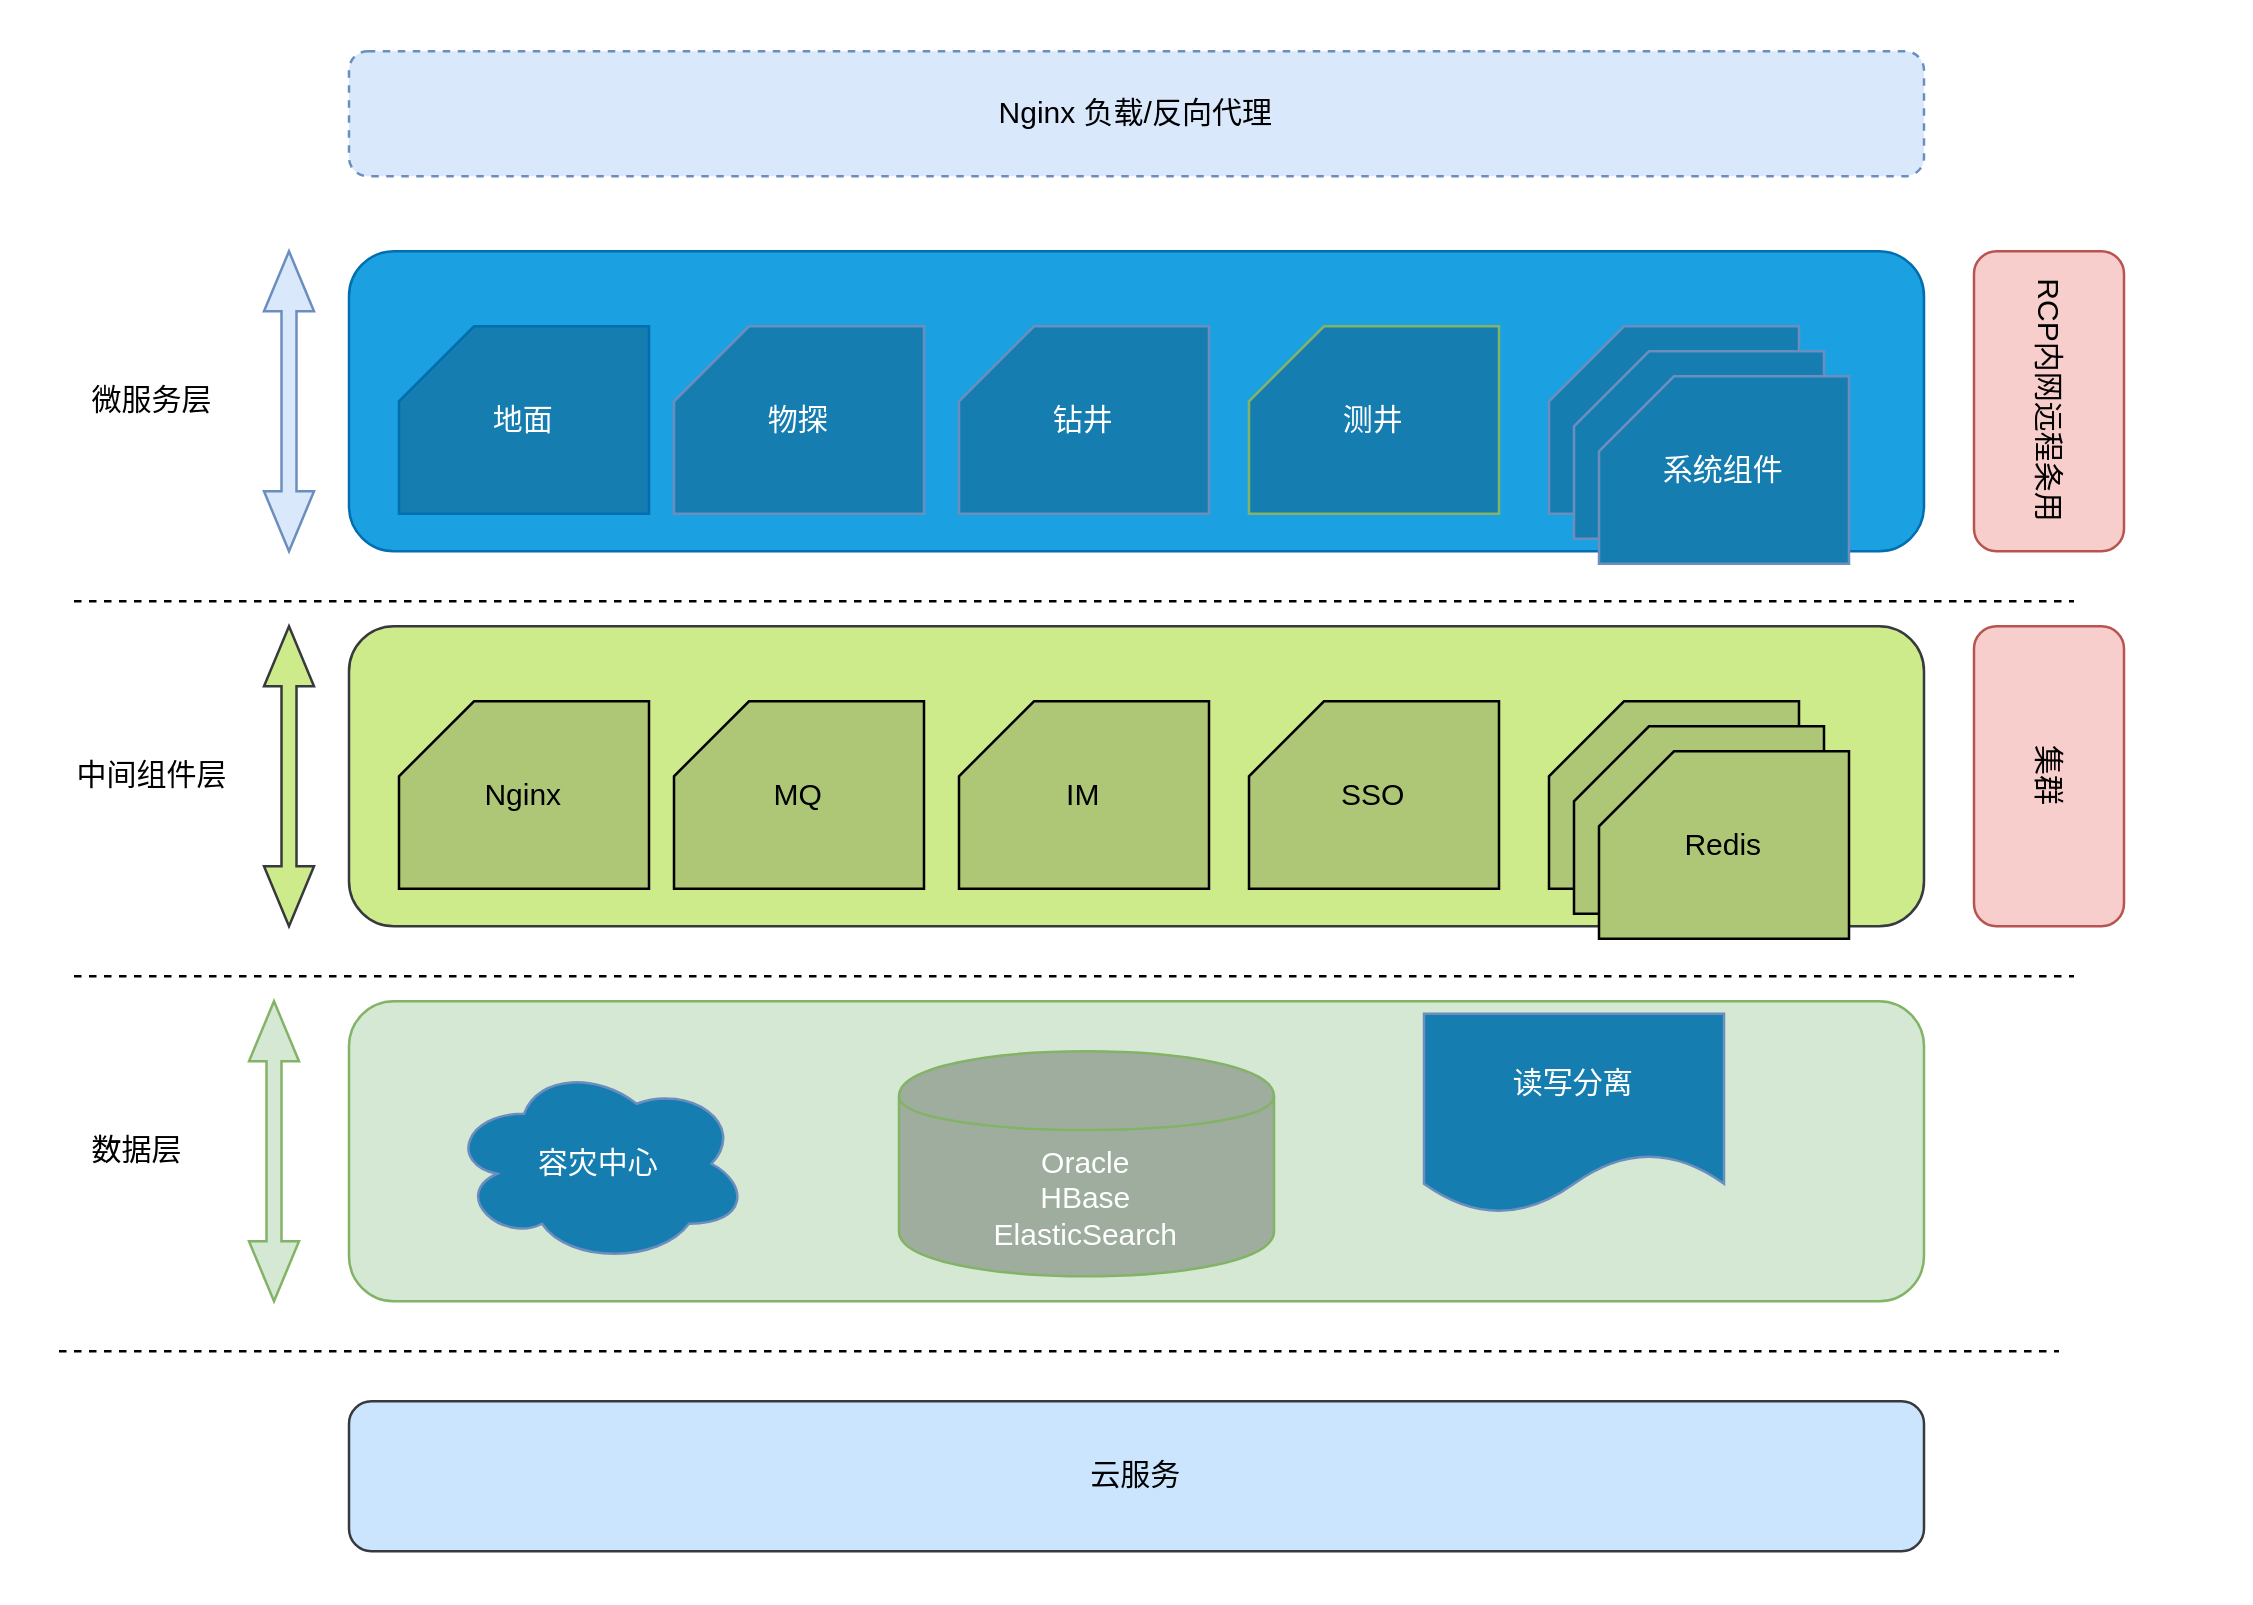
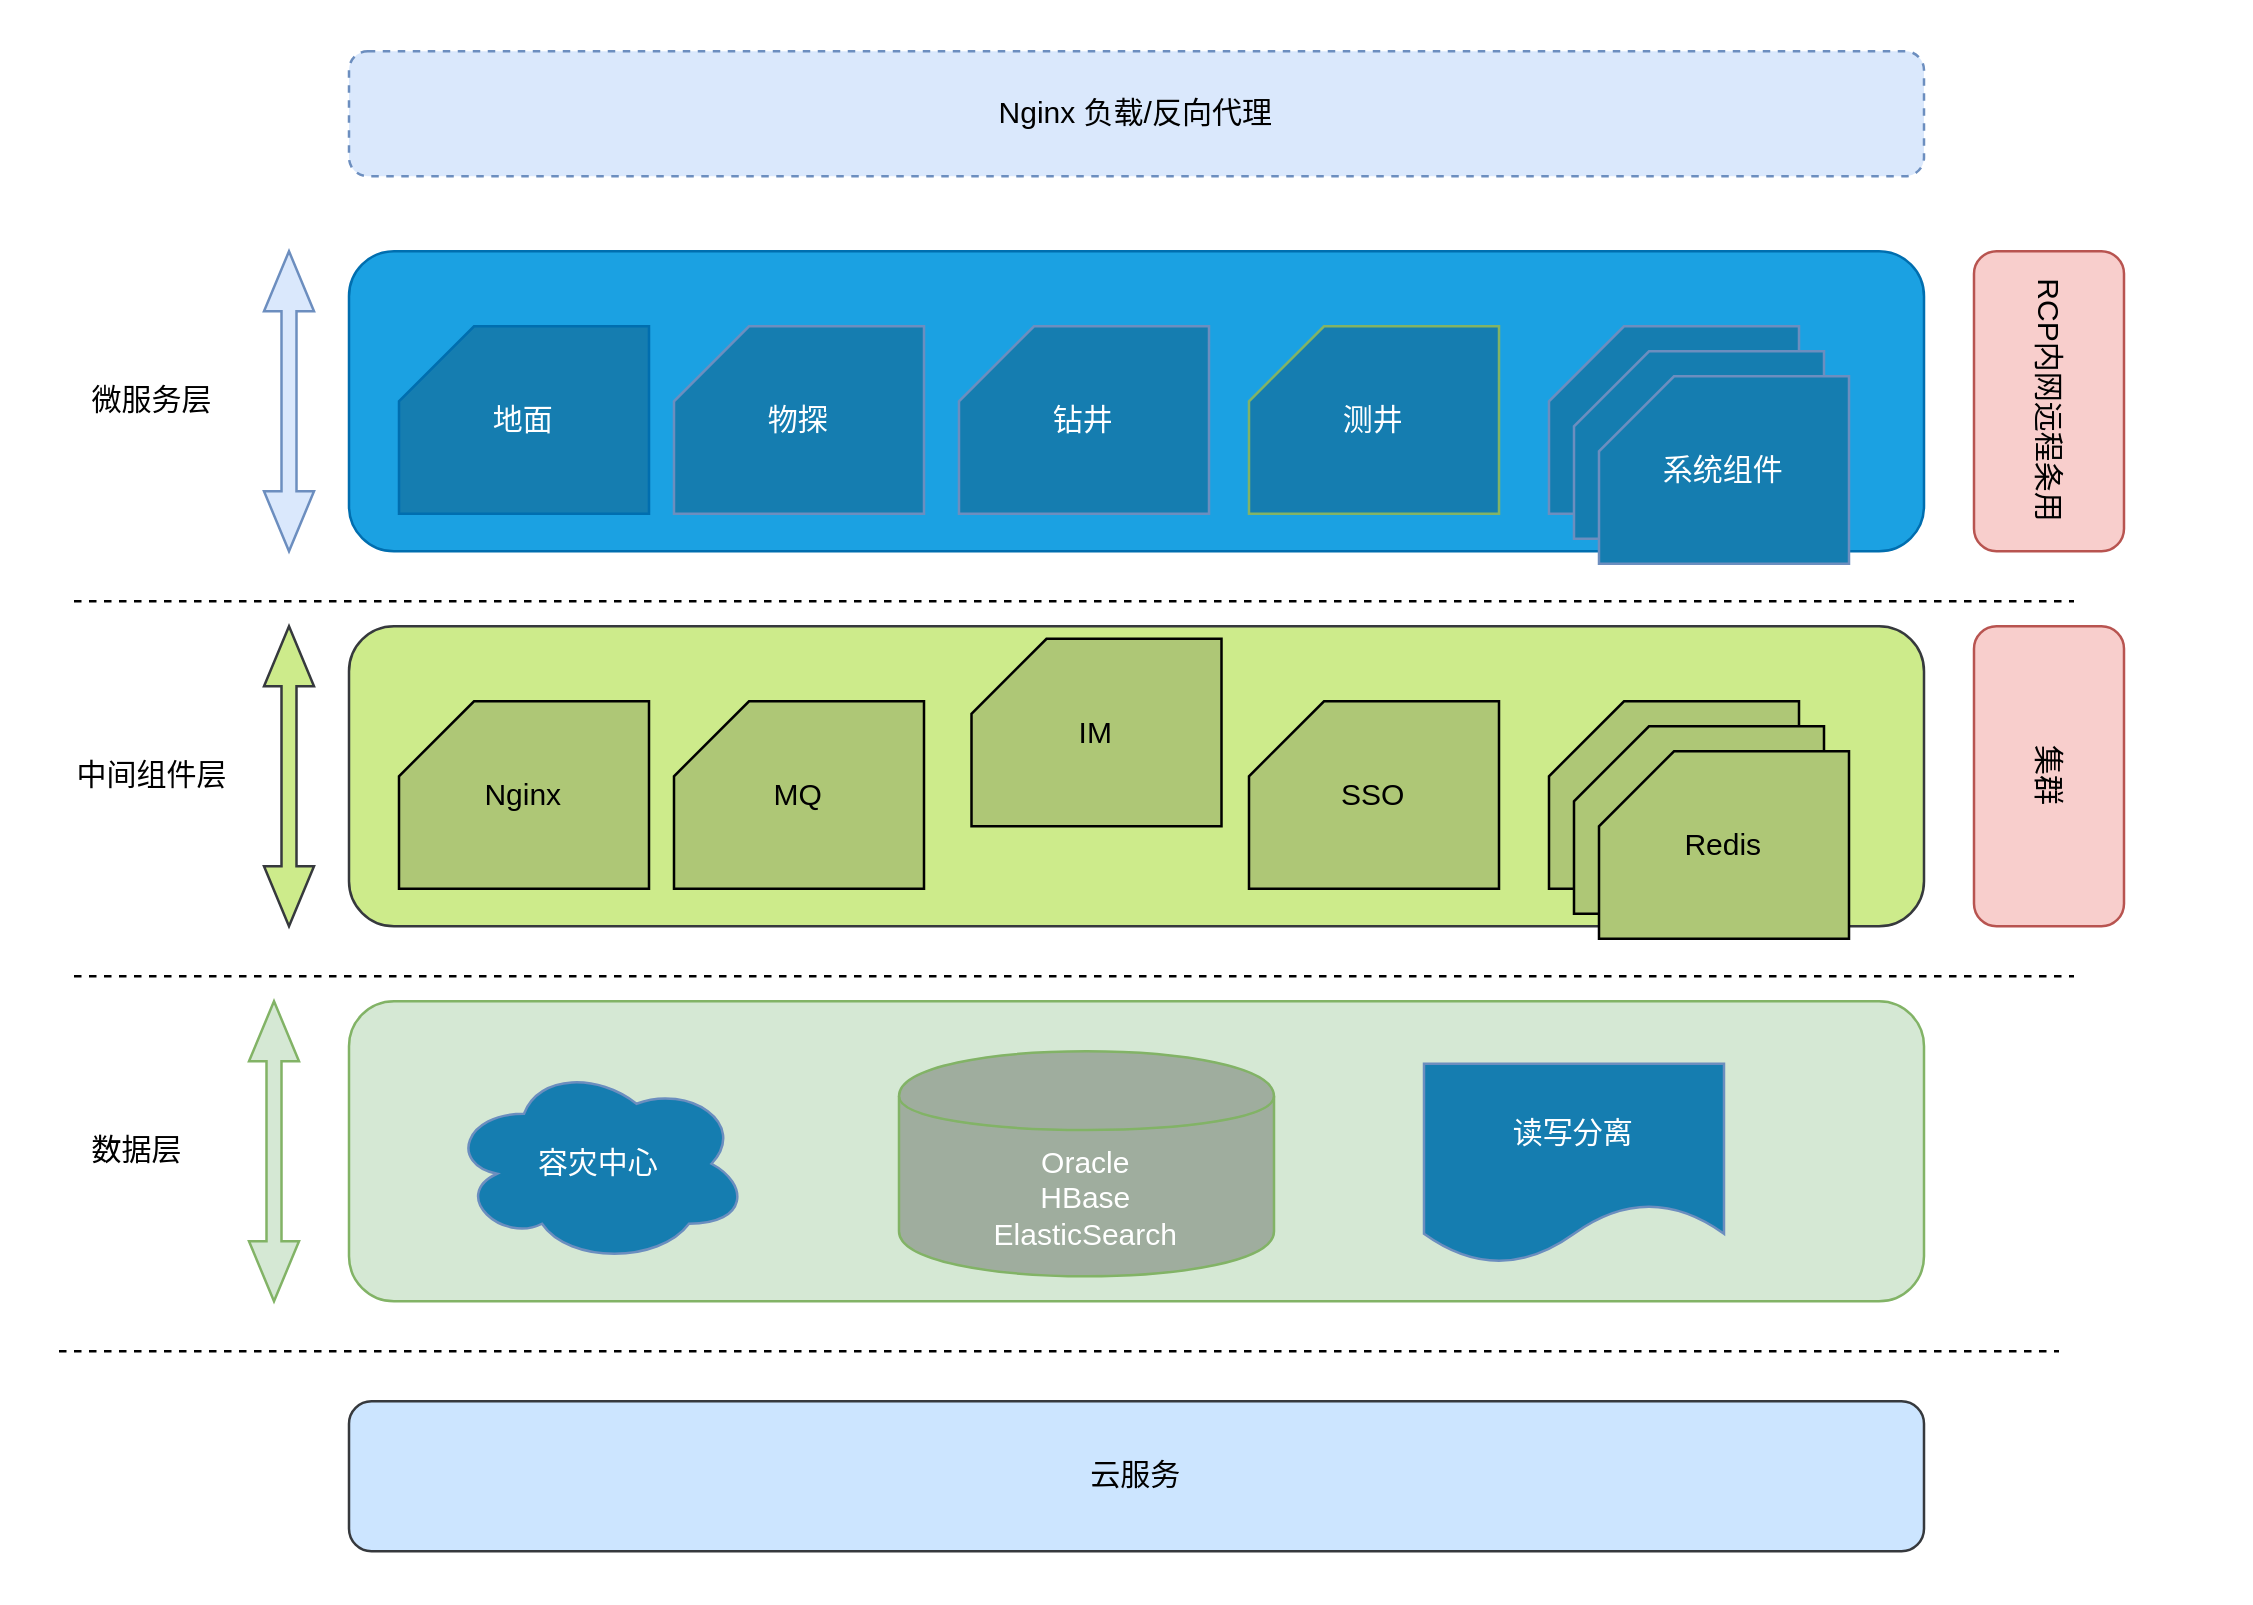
- <mxCell id="13" value="IM" style="shape=card;whiteSpace=wrap;html=1;strokeColor=#000000;fillColor=#AEC776;" parent="1" vertex="1"><mxGeometry x="383" y="280" width="100" height="75" as="geometry" /></mxCell>
+ <mxCell id="13" value="IM" style="shape=card;whiteSpace=wrap;html=1;strokeColor=#000000;fillColor=#AEC776;" parent="1" vertex="1"><mxGeometry x="388" y="255" width="100" height="75" as="geometry" /></mxCell>
- <mxCell id="34" value="读写分离" style="shape=document;whiteSpace=wrap;html=1;boundedLbl=1;strokeColor=#6C8EBF;fillColor=#157DB0;fontColor=#FFFFFF;" parent="1" vertex="1"><mxGeometry x="569" y="405" width="120" height="80" as="geometry" /></mxCell>
+ <mxCell id="34" value="读写分离" style="shape=document;whiteSpace=wrap;html=1;boundedLbl=1;strokeColor=#6C8EBF;fillColor=#157DB0;fontColor=#FFFFFF;" parent="1" vertex="1"><mxGeometry x="569" y="425" width="120" height="80" as="geometry" /></mxCell>
